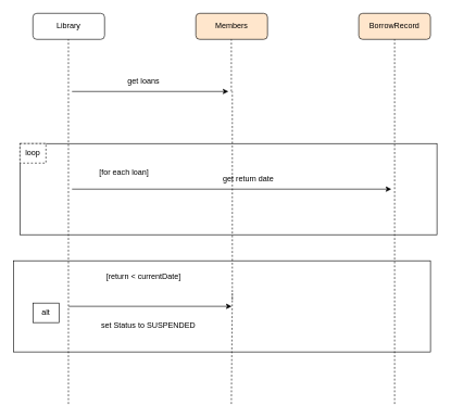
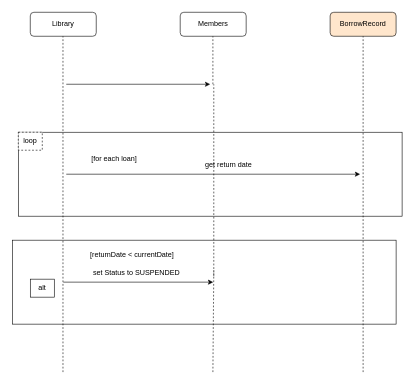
- <mxCell id="3" value="Members" style="rounded=1;whiteSpace=wrap;html=1;fillColor=#ffe6cc;" parent="1" vertex="1"><mxGeometry x="300" y="20" width="110" height="40" as="geometry" /></mxCell>
+ <mxCell id="3" value="Members" style="rounded=1;whiteSpace=wrap;html=1;" parent="1" vertex="1"><mxGeometry x="300" y="20" width="110" height="40" as="geometry" /></mxCell>
- <mxCell id="9" value="get loans" style="text;html=1;align=center;verticalAlign=middle;whiteSpace=wrap;rounded=0;" parent="1" vertex="1"><mxGeometry x="190" y="110" width="60" height="30" as="geometry" /></mxCell>
- <mxCell id="14" value="[return &amp;lt; currentDate]" style="text;html=1;align=center;verticalAlign=middle;whiteSpace=wrap;rounded=0;" parent="1" vertex="1"><mxGeometry x="140" y="410" width="160" height="30" as="geometry" /></mxCell>
+ <mxCell id="14" value="[returnDate &amp;lt; currentDate]" style="text;html=1;align=center;verticalAlign=middle;whiteSpace=wrap;rounded=0;" parent="1" vertex="1"><mxGeometry x="140" y="410" width="160" height="30" as="geometry" /></mxCell>
- <mxCell id="16" value="set Status to SUSPENDED&amp;nbsp;" style="text;html=1;align=center;verticalAlign=middle;whiteSpace=wrap;rounded=0;" parent="1" vertex="1"><mxGeometry x="131.87" y="485" width="193.63" height="30" as="geometry" /></mxCell>
+ <mxCell id="16" value="set Status to SUSPENDED&amp;nbsp;" style="text;html=1;align=center;verticalAlign=middle;whiteSpace=wrap;rounded=0;" parent="1" vertex="1"><mxGeometry x="131.87" y="440" width="193.63" height="30" as="geometry" /></mxCell>
